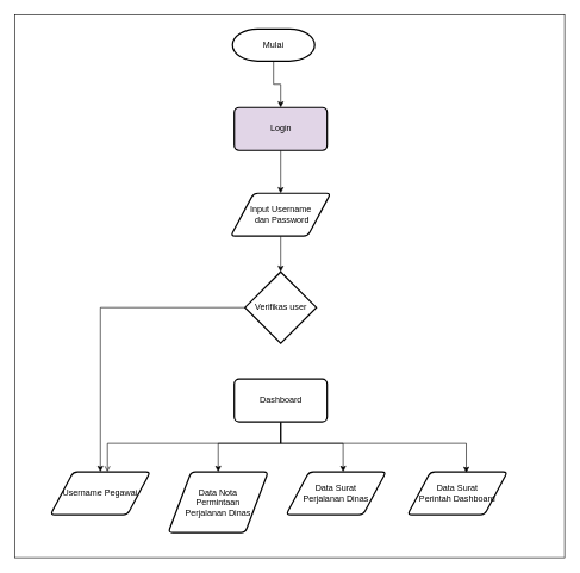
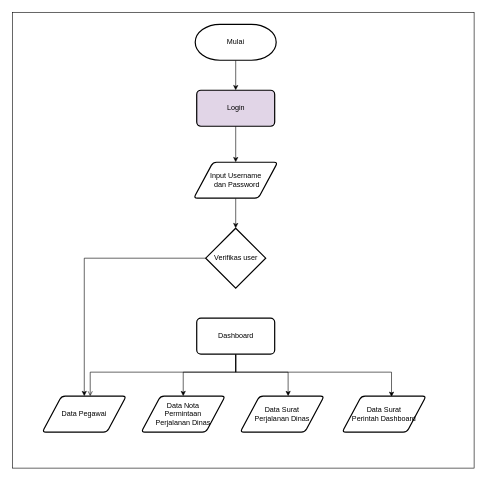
- <mxCell id="4" value="Mulai" style="strokeWidth=2;html=1;shape=mxgraph.flowchart.terminator;whiteSpace=wrap;" vertex="1" parent="1"><mxGeometry x="325" y="40" width="115" height="45" as="geometry" /></mxCell>
+ <mxCell id="4" value="Mulai" style="strokeWidth=2;html=1;shape=mxgraph.flowchart.terminator;whiteSpace=wrap;" vertex="1" parent="1"><mxGeometry x="325" width="135" height="60" as="geometry" y="40" /></mxCell>
- <mxCell id="14" value="Username Pegawai" style="shape=parallelogram;html=1;strokeWidth=2;perimeter=parallelogramPerimeter;whiteSpace=wrap;rounded=1;arcSize=12;size=0.23;" vertex="1" parent="1"><mxGeometry x="70" y="660" width="140" height="60" as="geometry" /></mxCell>
+ <mxCell id="14" value="Data Pegawai" style="shape=parallelogram;html=1;strokeWidth=2;perimeter=parallelogramPerimeter;whiteSpace=wrap;rounded=1;arcSize=12;size=0.23;" vertex="1" parent="1"><mxGeometry x="70" y="660" width="140" height="60" as="geometry" /></mxCell>
- <mxCell id="17" value="Data Nota &lt;br&gt;Permintaan &lt;br&gt;Perjalanan Dinas" style="shape=parallelogram;html=1;strokeWidth=2;perimeter=parallelogramPerimeter;whiteSpace=wrap;rounded=1;arcSize=12;size=0.23;" vertex="1" parent="1"><mxGeometry x="235" y="660" width="140" height="85" as="geometry" /></mxCell>
+ <mxCell id="17" value="Data Nota &lt;br&gt;Permintaan &lt;br&gt;Perjalanan Dinas" style="shape=parallelogram;html=1;strokeWidth=2;perimeter=parallelogramPerimeter;whiteSpace=wrap;rounded=1;arcSize=12;size=0.23;" vertex="1" parent="1"><mxGeometry x="235" y="660" width="140" height="60" as="geometry" /></mxCell>
